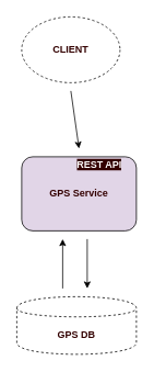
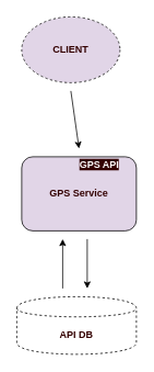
- <mxCell id="2" value="&lt;font color=&quot;#330000&quot;&gt;&lt;b&gt;CLIENT&lt;/b&gt;&lt;/font&gt;" style="ellipse;whiteSpace=wrap;html=1;dashed=1;" vertex="1" parent="1"><mxGeometry x="26" y="20" width="120" height="80" as="geometry" /></mxCell>
+ <mxCell id="2" value="&lt;font color=&quot;#330000&quot;&gt;&lt;b&gt;CLIENT&lt;/b&gt;&lt;/font&gt;" style="ellipse;whiteSpace=wrap;html=1;dashed=1;fillColor=#e1d5e7;" vertex="1" parent="1"><mxGeometry x="26" y="20" width="120" height="80" as="geometry" /></mxCell>
- <mxCell id="4" value="&lt;span style=&quot;background-color: rgb(51 , 0 , 0)&quot;&gt;&lt;font color=&quot;#ffffff&quot;&gt;&lt;b&gt;REST API&lt;/b&gt;&lt;/font&gt;&lt;/span&gt;" style="text;html=1;strokeColor=none;fillColor=none;align=center;verticalAlign=middle;whiteSpace=wrap;rounded=0;dashed=1;" vertex="1" parent="1"><mxGeometry x="86" y="190" width="70" height="20" as="geometry" /></mxCell>
+ <mxCell id="4" value="&lt;span style=&quot;background-color: rgb(51 , 0 , 0)&quot;&gt;&lt;font color=&quot;#ffffff&quot;&gt;&lt;b&gt;GPS API&lt;/b&gt;&lt;/font&gt;&lt;/span&gt;" style="text;html=1;strokeColor=none;fillColor=none;align=center;verticalAlign=middle;whiteSpace=wrap;rounded=0;dashed=1;" vertex="1" parent="1"><mxGeometry x="86" y="190" width="70" height="20" as="geometry" /></mxCell>
- <mxCell id="6" value="&lt;b&gt;&lt;font color=&quot;#330000&quot;&gt;GPS DB&lt;/font&gt;&lt;/b&gt;" style="shape=cylinder;whiteSpace=wrap;html=1;boundedLbl=1;backgroundOutline=1;dashed=1;" vertex="1" parent="1"><mxGeometry x="20" y="360" width="146" height="70" as="geometry" /></mxCell>
+ <mxCell id="6" value="&lt;b&gt;&lt;font color=&quot;#330000&quot;&gt;API DB&lt;/font&gt;&lt;/b&gt;" style="shape=cylinder;whiteSpace=wrap;html=1;boundedLbl=1;backgroundOutline=1;dashed=1;" vertex="1" parent="1"><mxGeometry x="20" y="360" width="146" height="70" as="geometry" /></mxCell>
